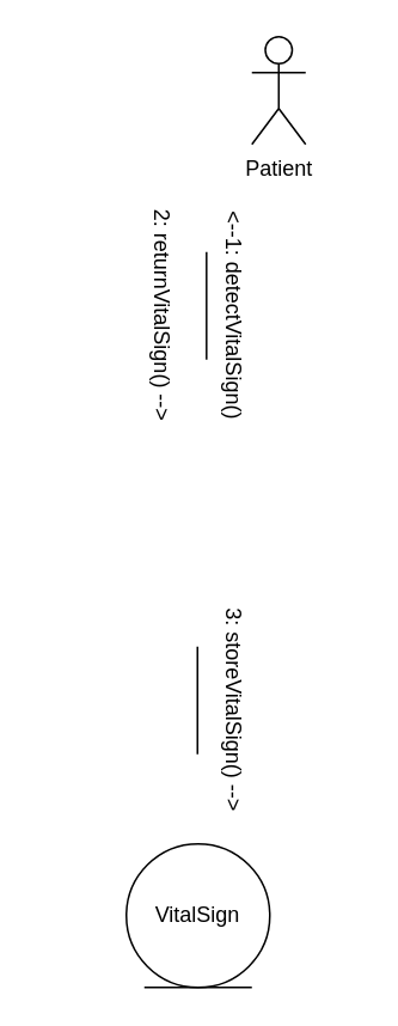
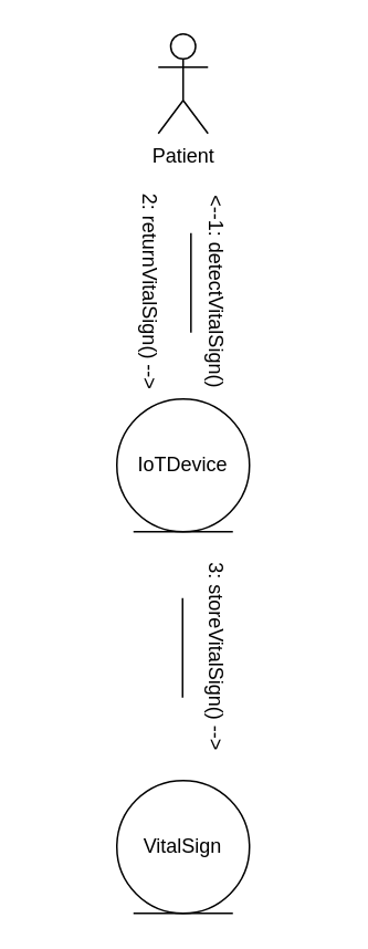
- <mxCell id="6" value="Patient" style="shape=umlActor;verticalLabelPosition=bottom;verticalAlign=top;html=1;" vertex="1" parent="1"><mxGeometry x="140" y="20" width="30" height="60" as="geometry" /></mxCell>
+ <mxCell id="6" value="Patient" style="shape=umlActor;verticalLabelPosition=bottom;verticalAlign=top;html=1;" vertex="1" parent="1"><mxGeometry x="95" y="20" width="30" height="60" as="geometry" /></mxCell>
+ <mxCell id="3" value="IoTDevice" style="ellipse;shape=umlEntity;whiteSpace=wrap;html=1;" vertex="1" parent="1"><mxGeometry x="70" y="240" width="80" height="80" as="geometry" /></mxCell>
